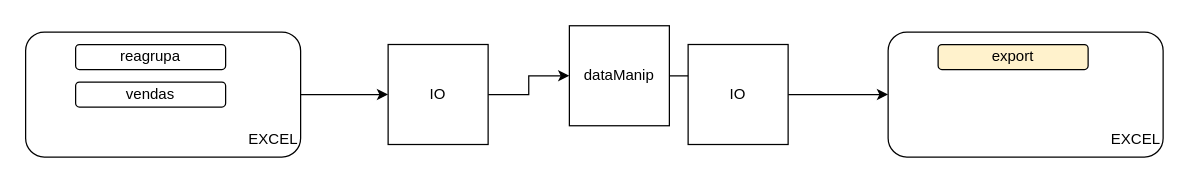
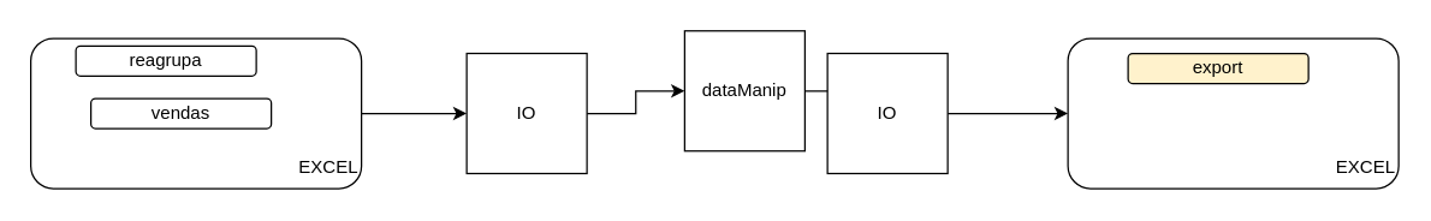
- <mxCell id="8" value="reagrupa" style="rounded=1;whiteSpace=wrap;html=1;" vertex="1" parent="1"><mxGeometry x="60" y="35" width="120" height="20" as="geometry" /></mxCell>
+ <mxCell id="8" value="reagrupa" style="rounded=1;whiteSpace=wrap;html=1;" vertex="1" parent="1"><mxGeometry x="50" y="30" width="120" height="20" as="geometry" /></mxCell>
